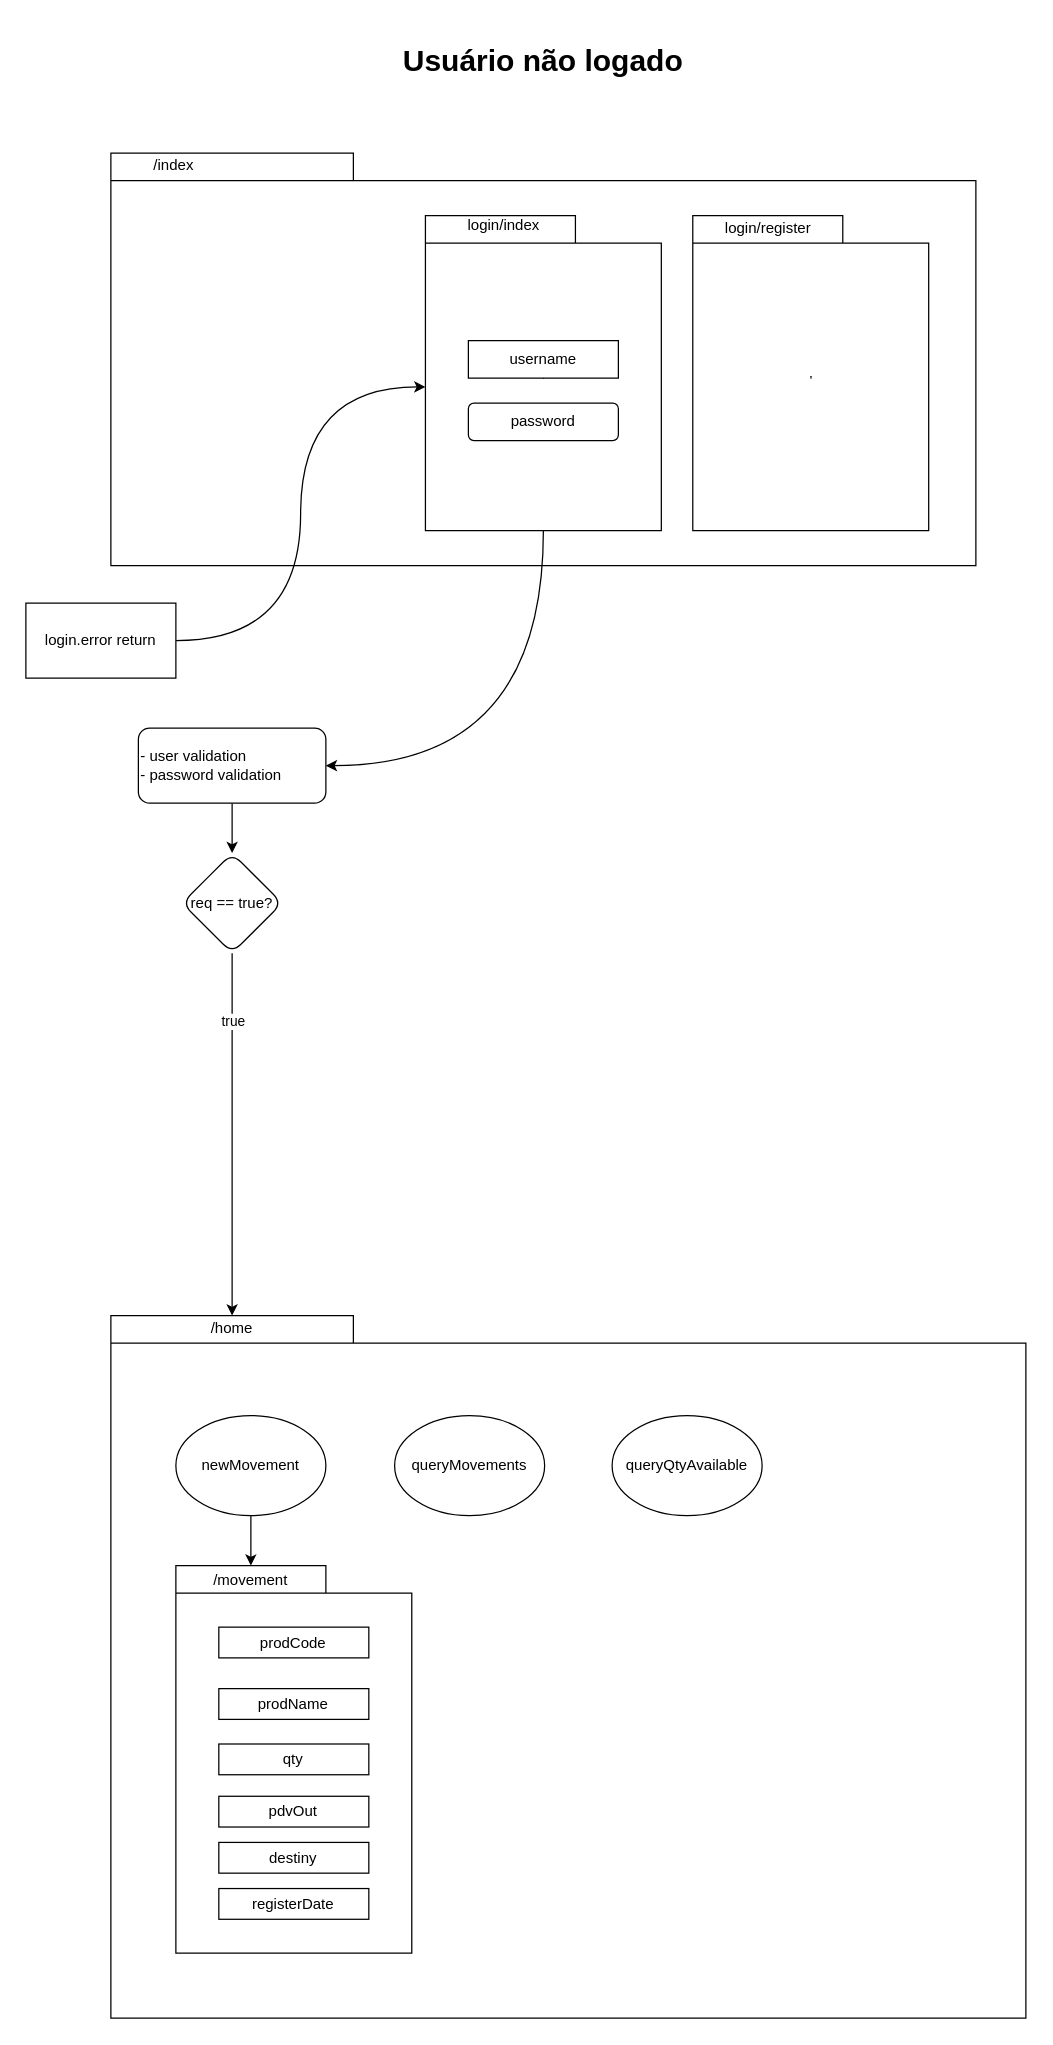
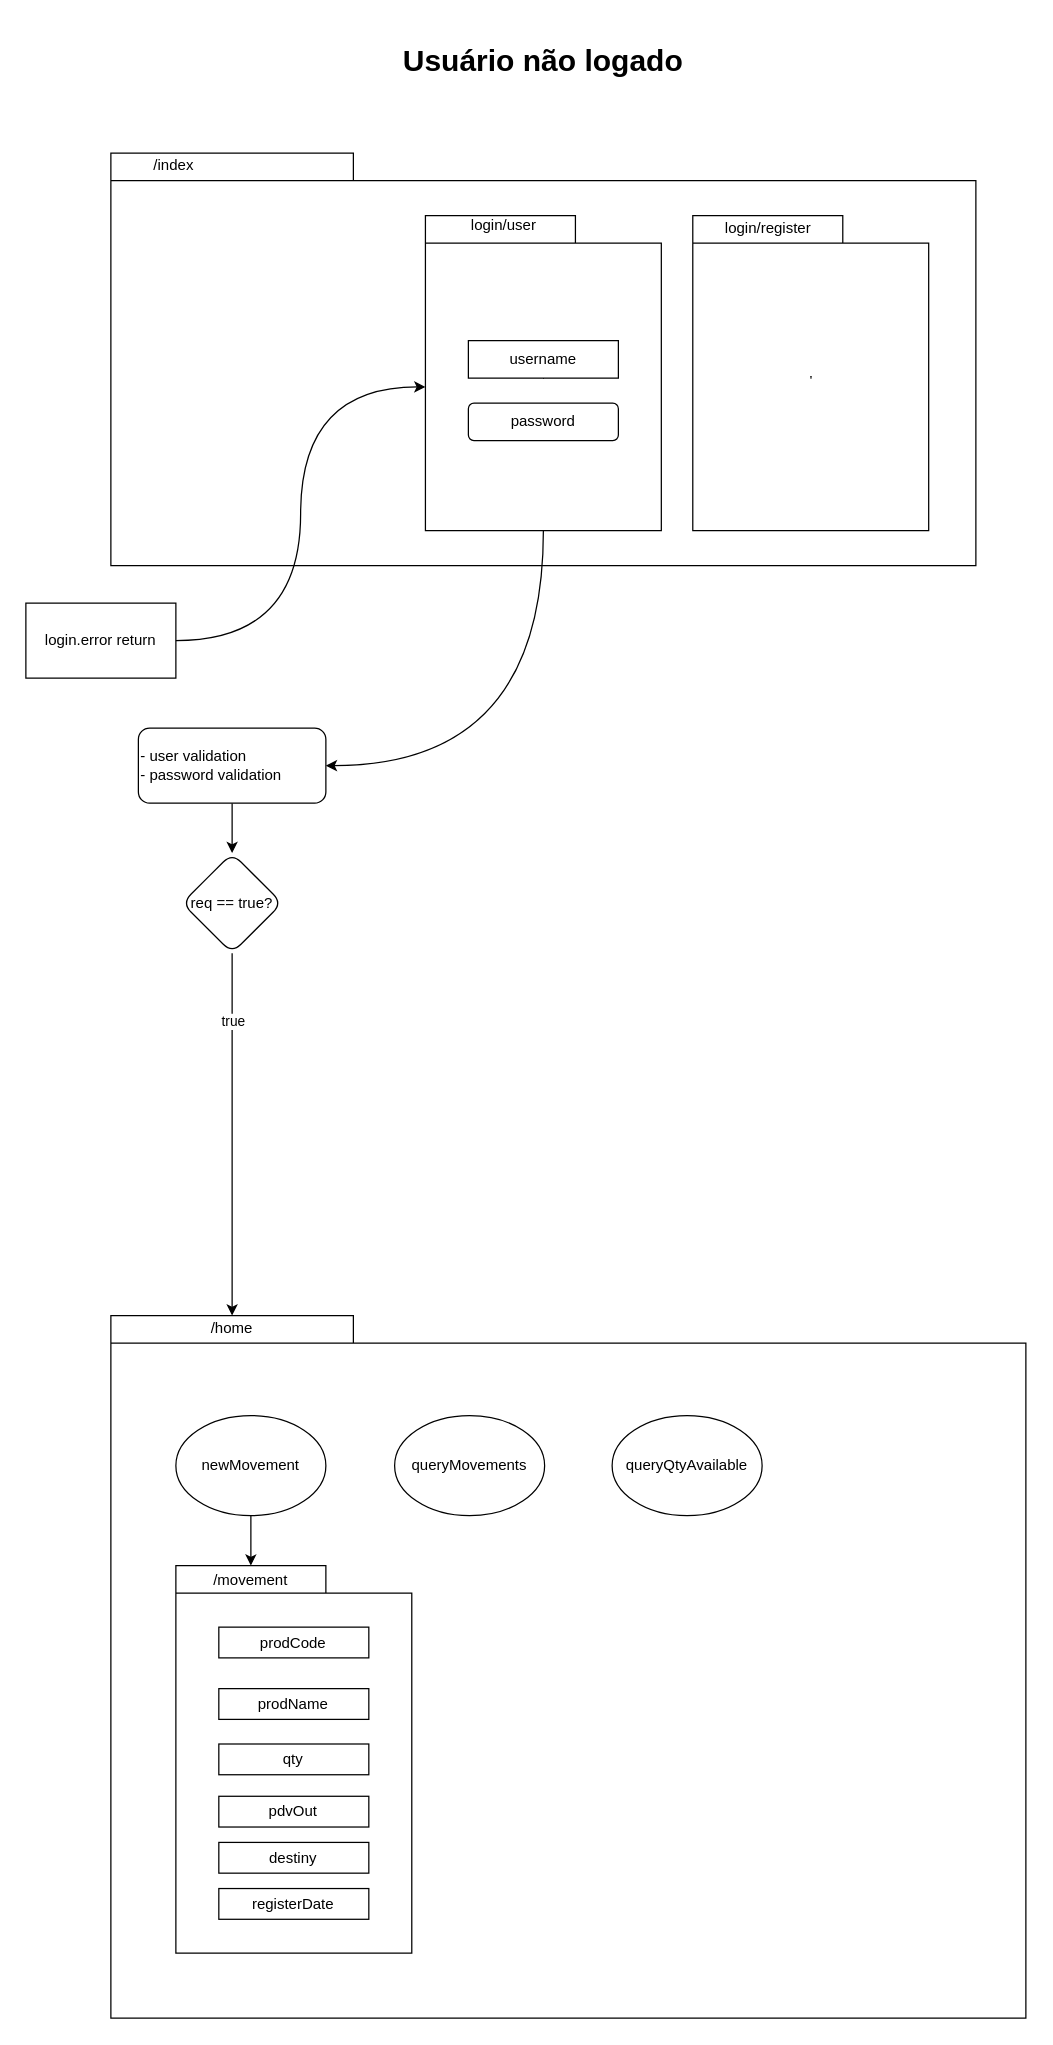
- <mxCell id="9" value="login/index" style="text;html=1;align=center;verticalAlign=middle;whiteSpace=wrap;rounded=0;" parent="7" vertex="1"><mxGeometry x="31.455" width="62.909" height="16.689" as="geometry" /></mxCell>
+ <mxCell id="9" value="login/user" style="text;html=1;align=center;verticalAlign=middle;whiteSpace=wrap;rounded=0;" parent="7" vertex="1"><mxGeometry x="31.455" width="62.909" height="16.689" as="geometry" /></mxCell>
